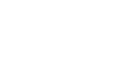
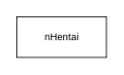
+ <mxCell id="2" value="nHentai" style="html=1;" vertex="1" parent="1"><mxGeometry x="20" y="20" width="110" height="50" as="geometry" /></mxCell>
